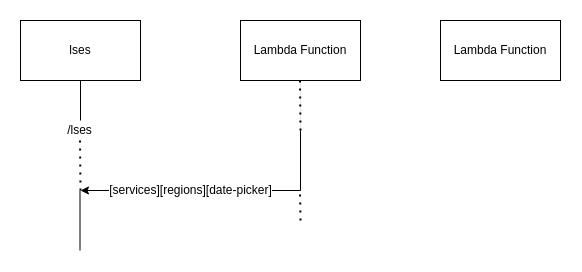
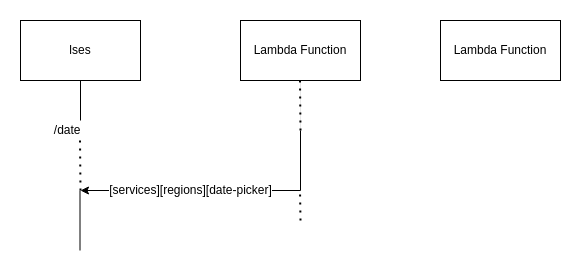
- <mxCell id="2" value="/lses&lt;span style=&quot;white-space: pre&quot;&gt;&#09;&lt;/span&gt;" style="text;html=1;align=center;verticalAlign=middle;resizable=0;points=[];autosize=1;strokeColor=none;fillColor=none;" vertex="1" parent="1"><mxGeometry x="60" y="120" width="40" height="20" as="geometry" /></mxCell>
+ <mxCell id="2" value="/date&lt;span style=&quot;white-space: pre&quot;&gt;&#09;&lt;/span&gt;" style="text;html=1;align=center;verticalAlign=middle;resizable=0;points=[];autosize=1;strokeColor=none;fillColor=none;" vertex="1" parent="1"><mxGeometry x="60" y="120" width="40" height="20" as="geometry" /></mxCell>
